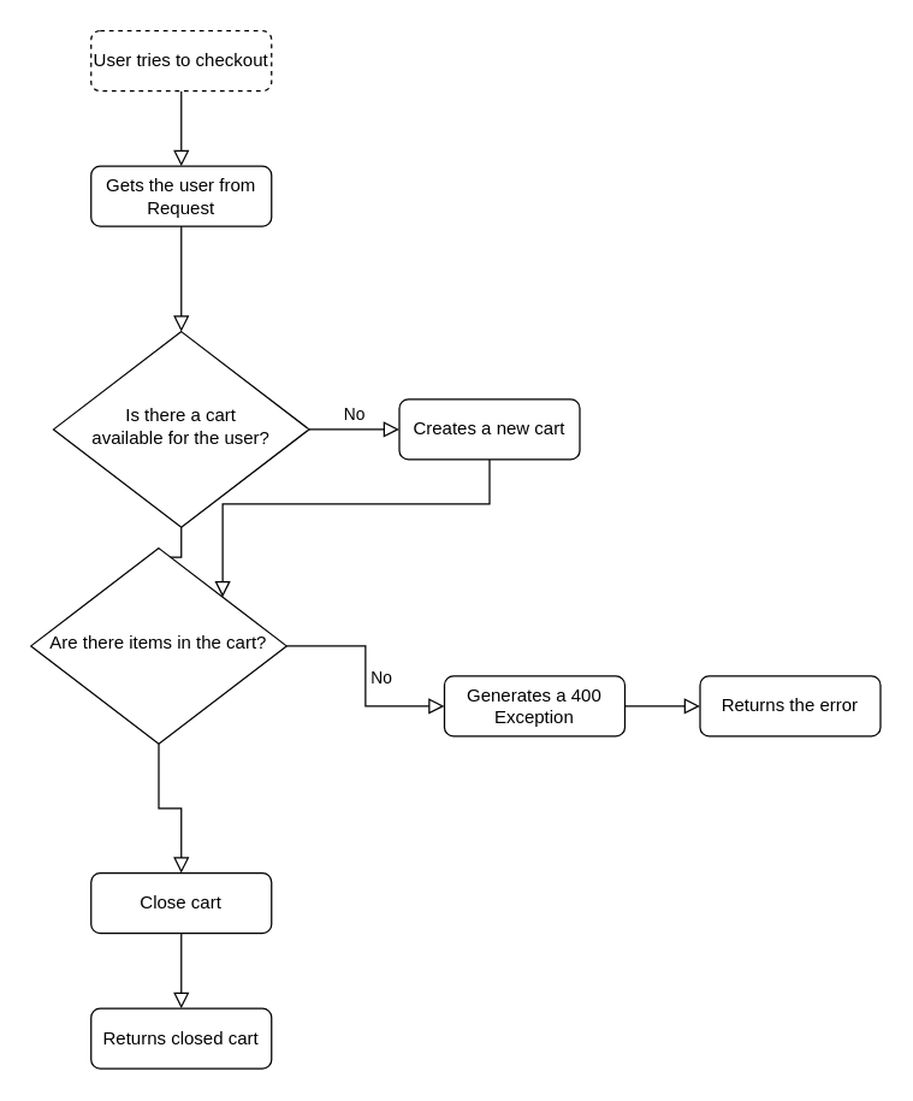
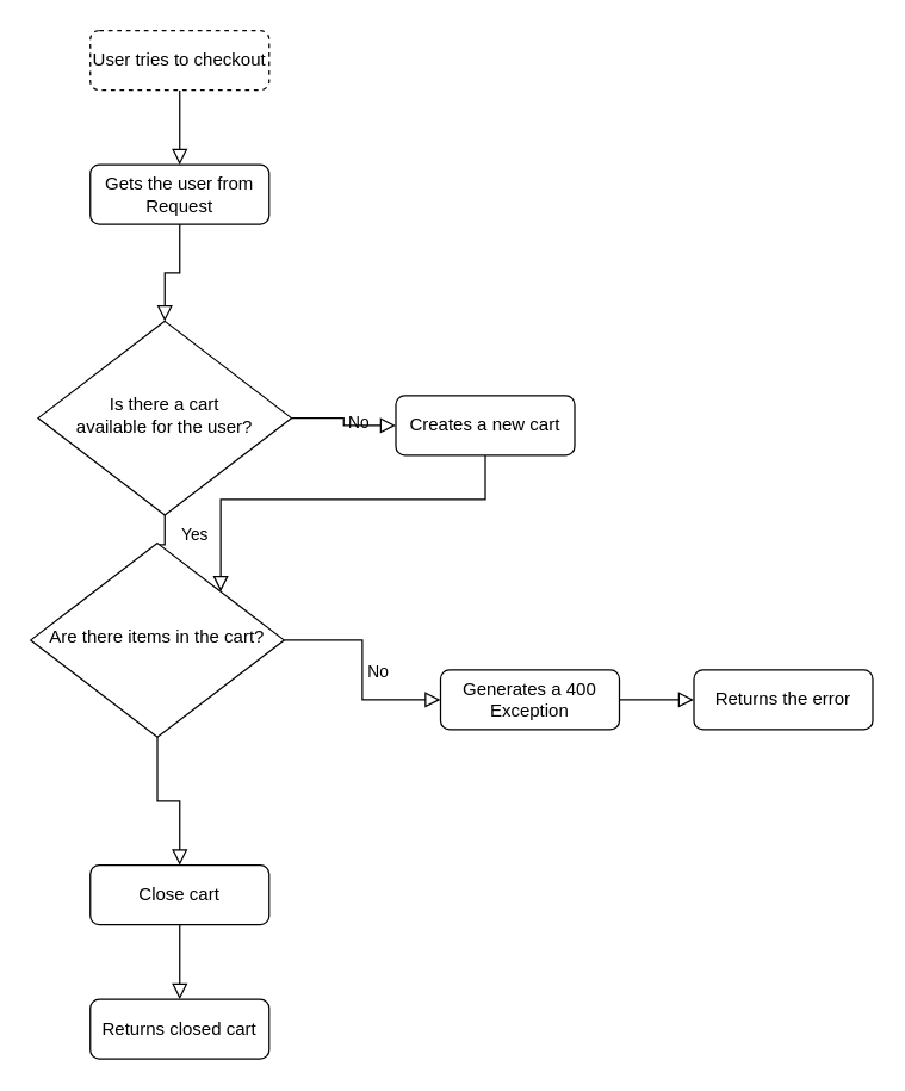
- <mxCell id="6" value="Is there a cart &lt;br&gt;available for the user?" style="rhombus;whiteSpace=wrap;html=1;shadow=0;fontFamily=Helvetica;fontSize=12;align=center;strokeWidth=1;spacing=6;spacingTop=-4;" vertex="1" parent="1"><mxGeometry x="35" y="220" width="170" height="130" as="geometry" /></mxCell>
+ <mxCell id="6" value="Is there a cart &lt;br&gt;available for the user?" style="rhombus;whiteSpace=wrap;html=1;shadow=0;fontFamily=Helvetica;fontSize=12;align=center;strokeWidth=1;spacing=6;spacingTop=-4;" vertex="1" parent="1"><mxGeometry x="25" y="215" width="170" height="130" as="geometry" /></mxCell>
